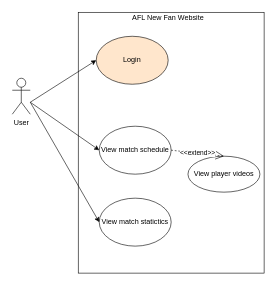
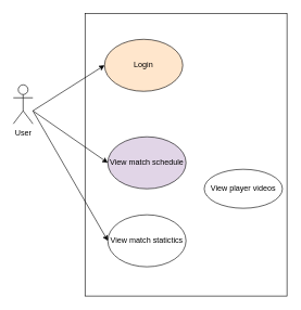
- <mxCell id="8" value="AFL New Fan Website&lt;br&gt;" parent="1" vertex="1" style="text;html=1;strokeColor=none;fillColor=none;align=center;verticalAlign=middle;whiteSpace=wrap;rounded=0;"><mxGeometry as="geometry" height="20" width="200" y="20" x="180" /></mxCell>
- <mxCell id="7" value="View match schedule&lt;br&gt;" parent="1" vertex="1" style="ellipse;whiteSpace=wrap;html=1;"><mxGeometry as="geometry" height="80" width="120" y="210" x="165" /></mxCell>
+ <mxCell id="7" value="View match schedule&lt;br&gt;" parent="1" vertex="1" style="ellipse;whiteSpace=wrap;html=1;fillColor=#e1d5e7;"><mxGeometry as="geometry" height="80" width="120" y="210" x="165" /></mxCell>
- <mxCell id="12" value="&amp;lt;&amp;lt;extend&amp;gt;&amp;gt;&lt;br&gt;" parent="1" style="endArrow=open;endSize=12;dashed=1;html=1;entryX=0.5;entryY=0;entryDx=0;entryDy=0;exitX=1;exitY=0.5;exitDx=0;exitDy=0;" edge="1" target="9" source="7"><mxGeometry as="geometry" width="160" relative="1"><mxPoint as="sourcePoint" y="200" x="280" /><mxPoint as="targetPoint" y="199.5" x="430" /></mxGeometry></mxCell>
